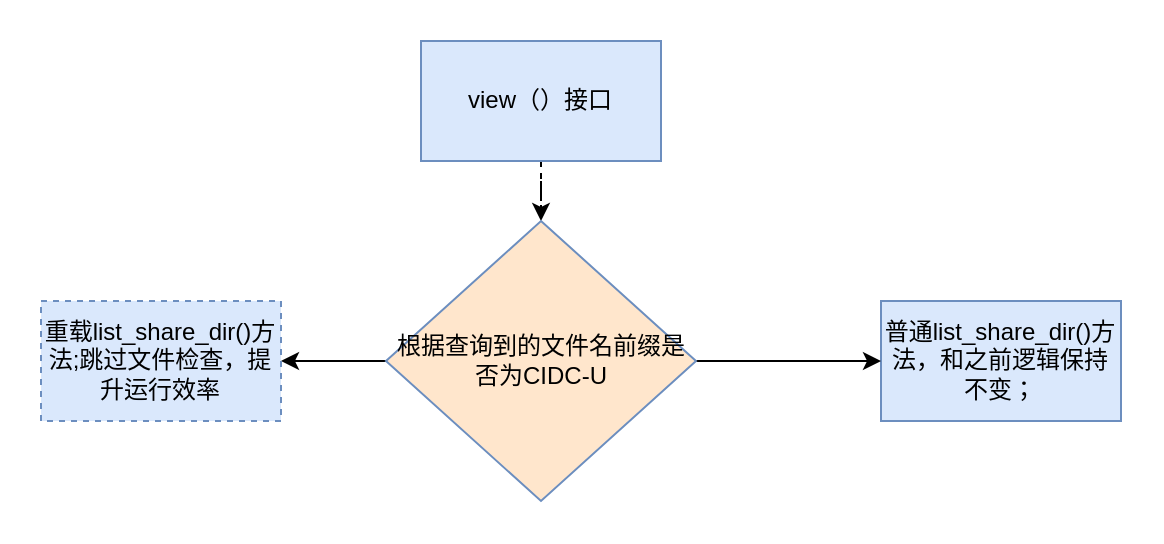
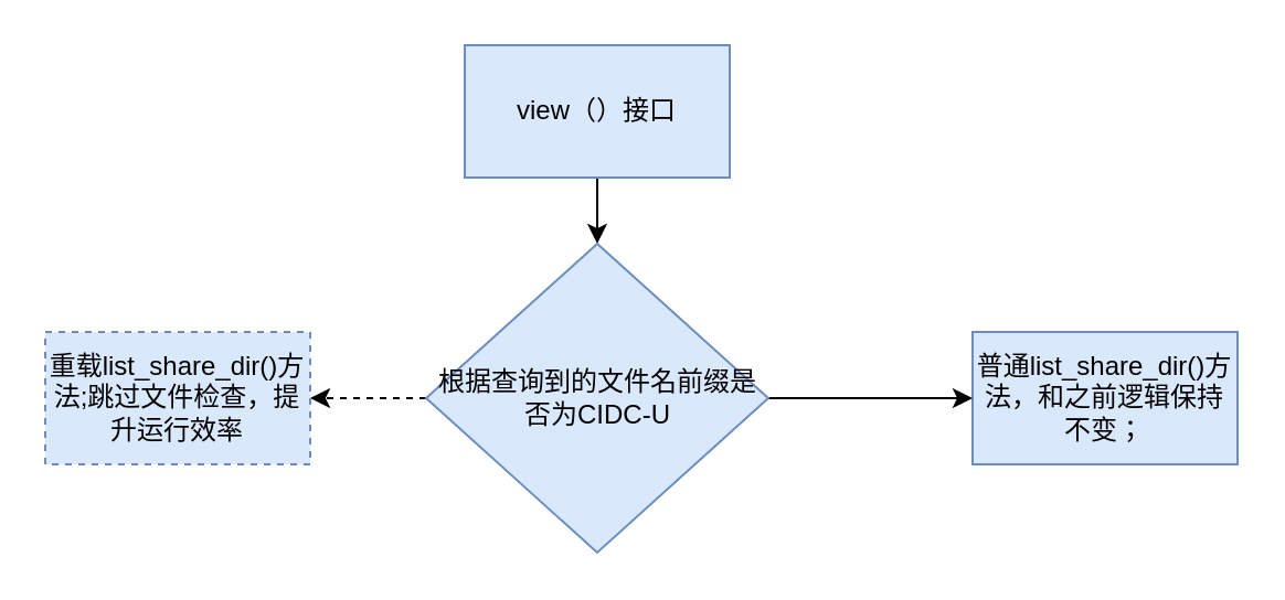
- <mxCell id="2" style="edgeStyle=orthogonalEdgeStyle;rounded=0;orthogonalLoop=1;jettySize=auto;html=1;entryX=0.5;entryY=0;entryDx=0;entryDy=0;dashed=1;" edge="1" parent="1" source="3" target="7"><mxGeometry relative="1" as="geometry" /></mxCell>
+ <mxCell id="2" style="edgeStyle=orthogonalEdgeStyle;rounded=0;orthogonalLoop=1;jettySize=auto;html=1;entryX=0.5;entryY=0;entryDx=0;entryDy=0;" edge="1" parent="1" source="3" target="7"><mxGeometry relative="1" as="geometry" /></mxCell>
- <mxCell id="5" style="edgeStyle=orthogonalEdgeStyle;rounded=0;orthogonalLoop=1;jettySize=auto;html=1;entryX=1;entryY=0.5;entryDx=0;entryDy=0;" edge="1" parent="1" source="7" target="8"><mxGeometry relative="1" as="geometry" /></mxCell>
+ <mxCell id="5" style="edgeStyle=orthogonalEdgeStyle;rounded=0;orthogonalLoop=1;jettySize=auto;html=1;entryX=1;entryY=0.5;entryDx=0;entryDy=0;dashed=1;" edge="1" parent="1" source="7" target="8"><mxGeometry relative="1" as="geometry" /></mxCell>
- <mxCell id="7" value="根据查询到的文件名前缀是否为CIDC-U" style="rhombus;whiteSpace=wrap;html=1;fillColor=#ffe6cc;strokeColor=#6c8ebf;" vertex="1" parent="1"><mxGeometry x="192.5" y="110" width="155" height="140" as="geometry" /></mxCell>
+ <mxCell id="7" value="根据查询到的文件名前缀是否为CIDC-U" style="rhombus;whiteSpace=wrap;html=1;fillColor=#dae8fc;strokeColor=#6c8ebf;" vertex="1" parent="1"><mxGeometry x="192.5" y="110" width="155" height="140" as="geometry" /></mxCell>
